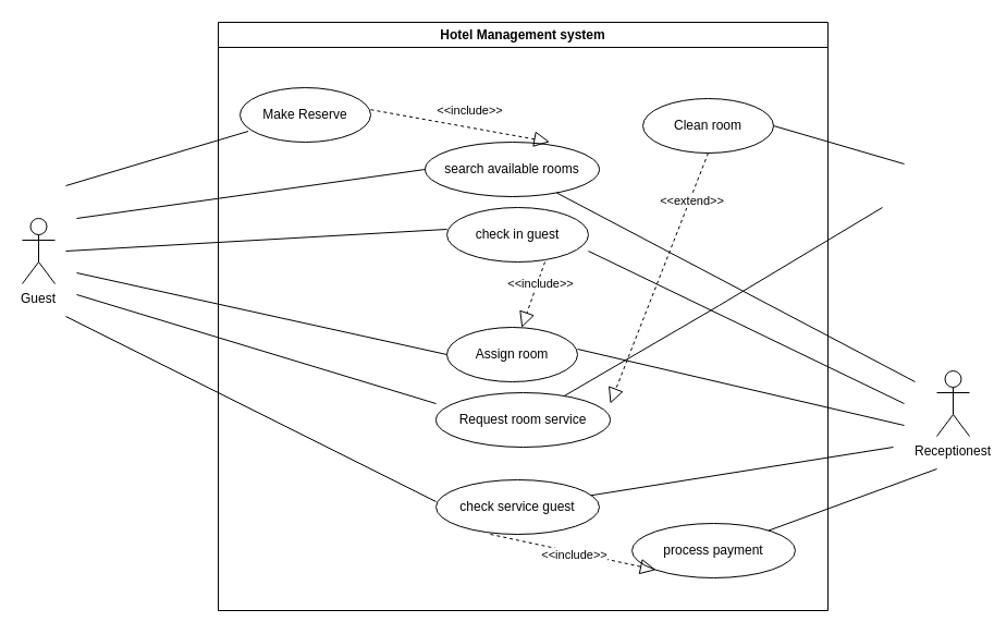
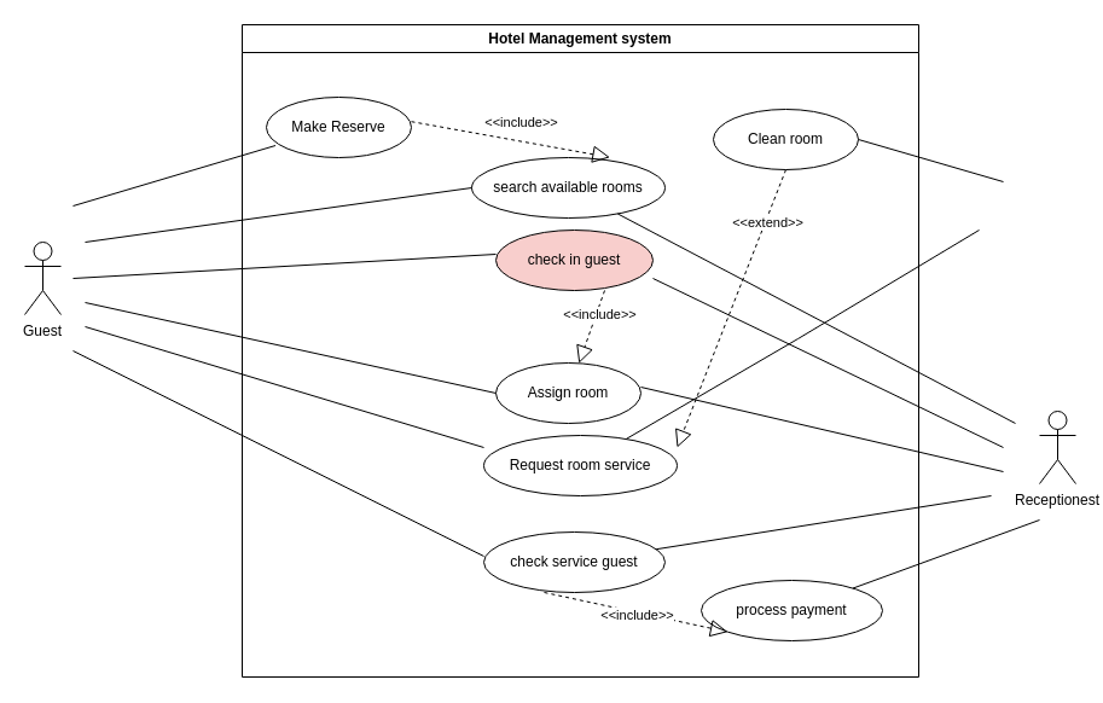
- <mxCell id="5" value="check in guest" style="ellipse;whiteSpace=wrap;html=1;" parent="2" vertex="1"><mxGeometry x="210" y="170" width="130" height="50" as="geometry" /></mxCell>
+ <mxCell id="5" value="check in guest" style="ellipse;whiteSpace=wrap;html=1;fillColor=#f8cecc;" parent="2" vertex="1"><mxGeometry x="210" y="170" width="130" height="50" as="geometry" /></mxCell>
